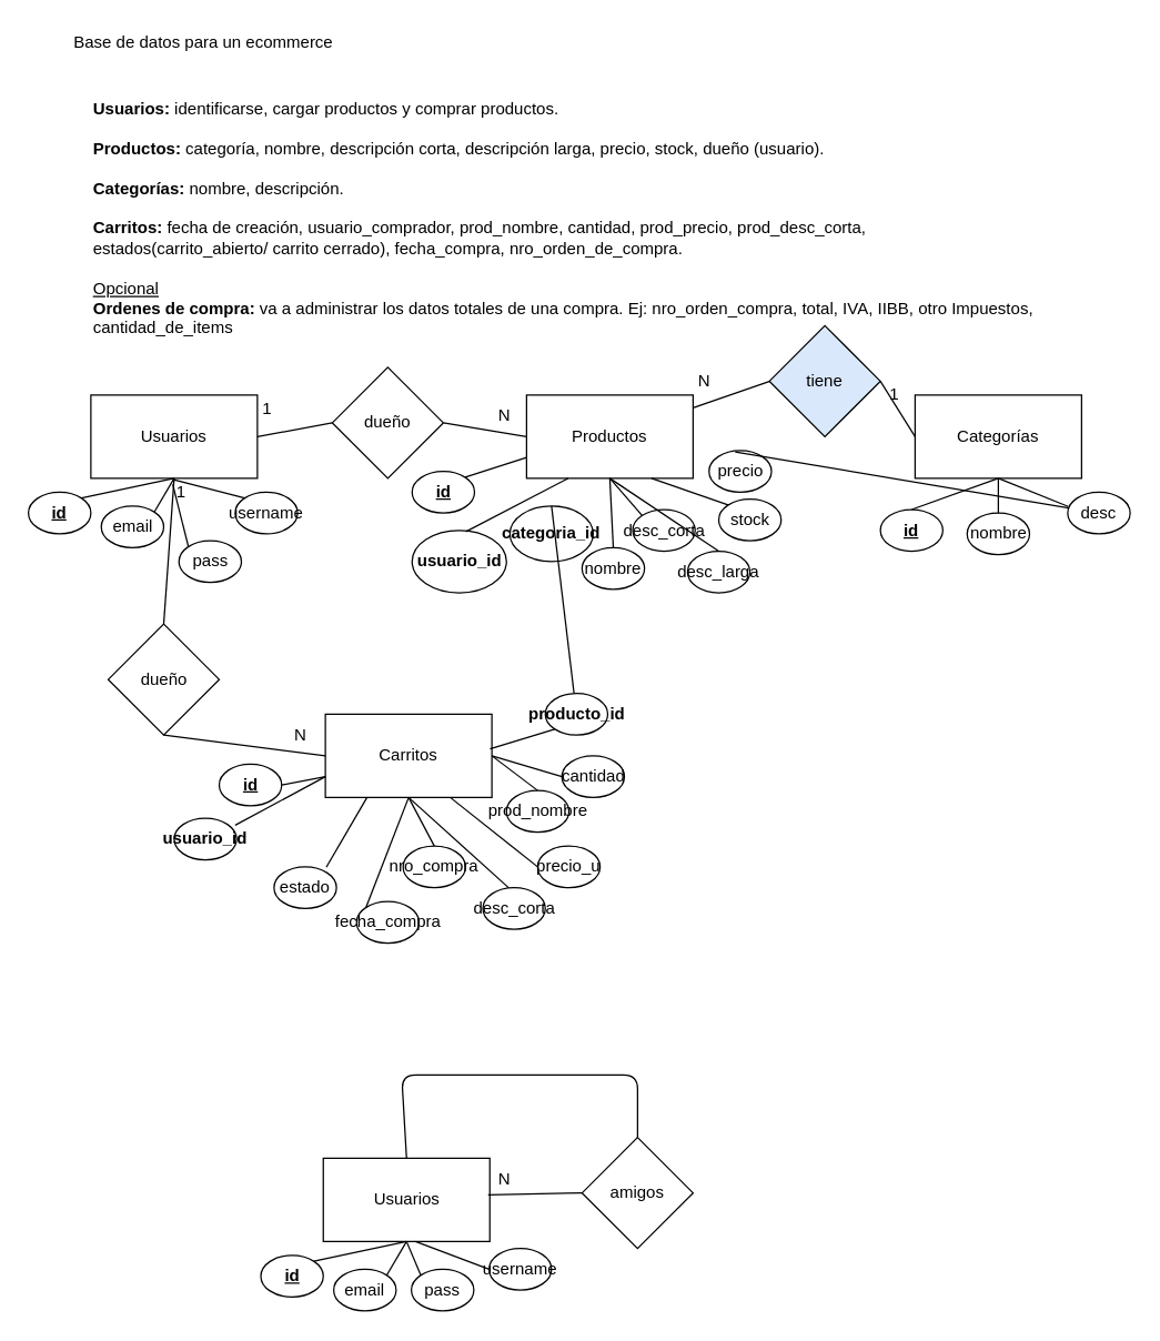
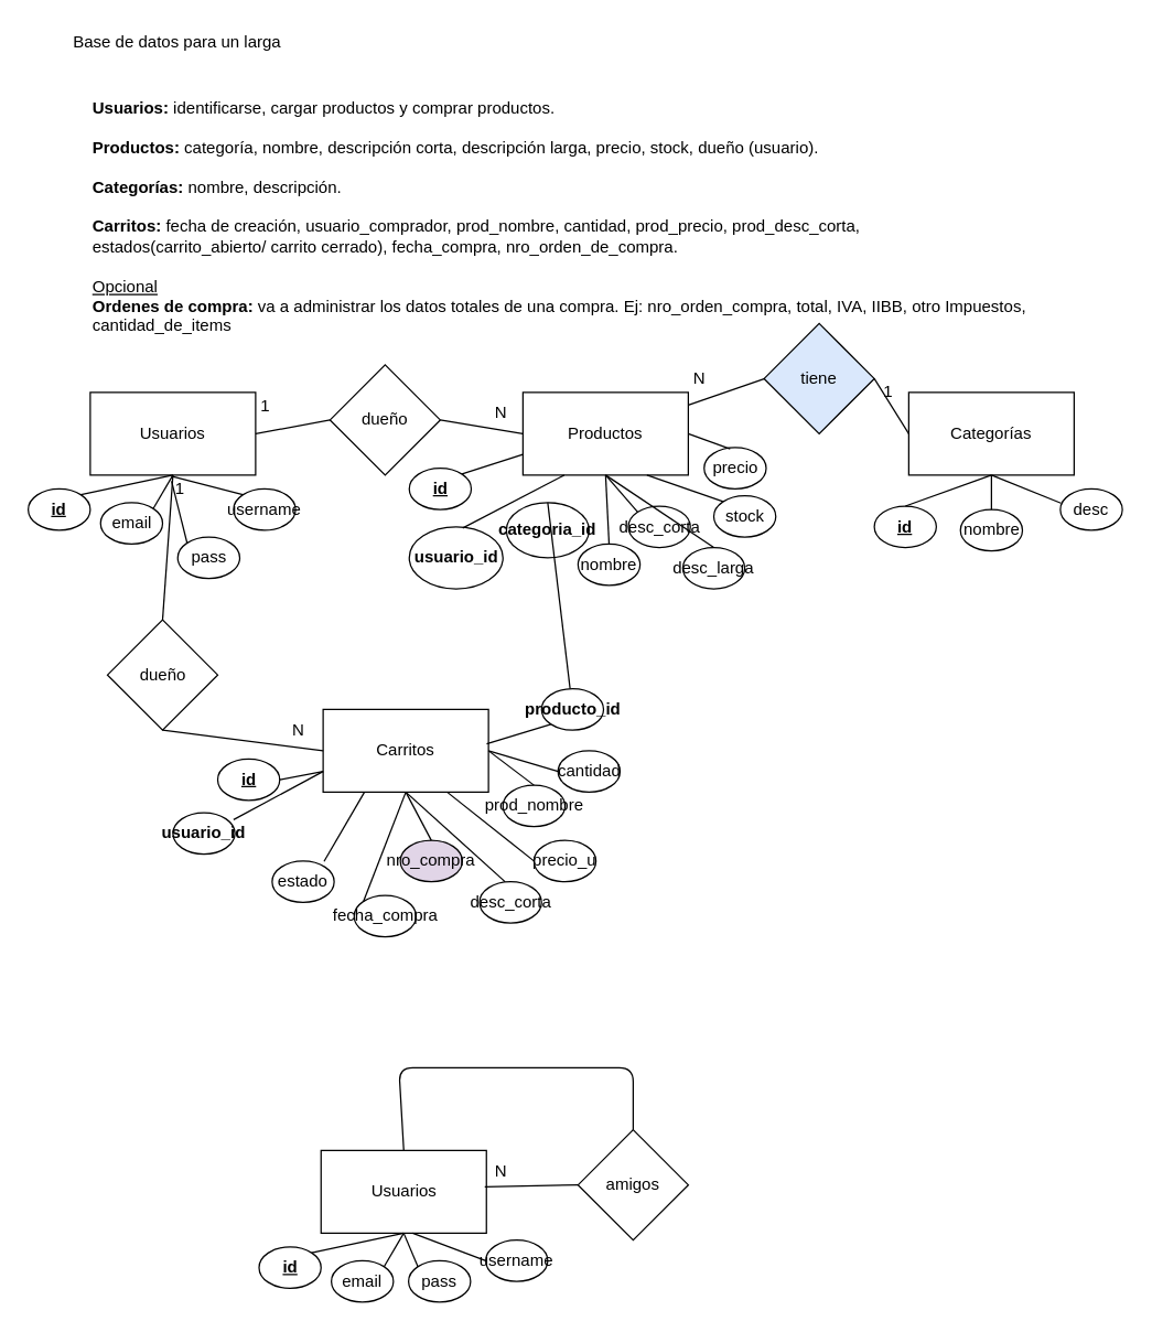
- <mxCell id="2" value="Base de datos para un ecommerce" style="text;html=1;resizable=0;points=[];autosize=1;align=left;verticalAlign=top;spacingTop=-4;" vertex="1" parent="1"><mxGeometry x="51" y="20" width="200" height="20" as="geometry" /></mxCell>
+ <mxCell id="2" value="Base de datos para un larga" style="text;html=1;resizable=0;points=[];autosize=1;align=left;verticalAlign=top;spacingTop=-4;" vertex="1" parent="1"><mxGeometry x="51" y="20" width="200" height="20" as="geometry" /></mxCell>
- <mxCell id="69" value="" style="endArrow=none;html=1;exitX=0.419;exitY=0.033;exitDx=0;exitDy=0;exitPerimeter=0;" edge="1" parent="1" source="16" target="29"><mxGeometry width="50" height="50" relative="1" as="geometry"><mxPoint x="534.09" y="373.393" as="sourcePoint" /><mxPoint x="479" y="354" as="targetPoint" /></mxGeometry></mxCell>
+ <mxCell id="69" value="" style="endArrow=none;html=1;entryX=1;entryY=0.5;entryDx=0;entryDy=0;exitX=0.419;exitY=0.033;exitDx=0;exitDy=0;exitPerimeter=0;" edge="1" parent="1" source="16" target="11"><mxGeometry width="50" height="50" relative="1" as="geometry"><mxPoint x="534.09" y="373.393" as="sourcePoint" /><mxPoint x="479" y="354" as="targetPoint" /></mxGeometry></mxCell>
- <mxCell id="44" value="nro_compra" style="ellipse;whiteSpace=wrap;html=1;" vertex="1" parent="1"><mxGeometry x="290" y="609" width="45" height="30" as="geometry" /></mxCell>
+ <mxCell id="44" value="nro_compra" style="ellipse;whiteSpace=wrap;html=1;fillColor=#e1d5e7;" vertex="1" parent="1"><mxGeometry x="290" y="609" width="45" height="30" as="geometry" /></mxCell>
